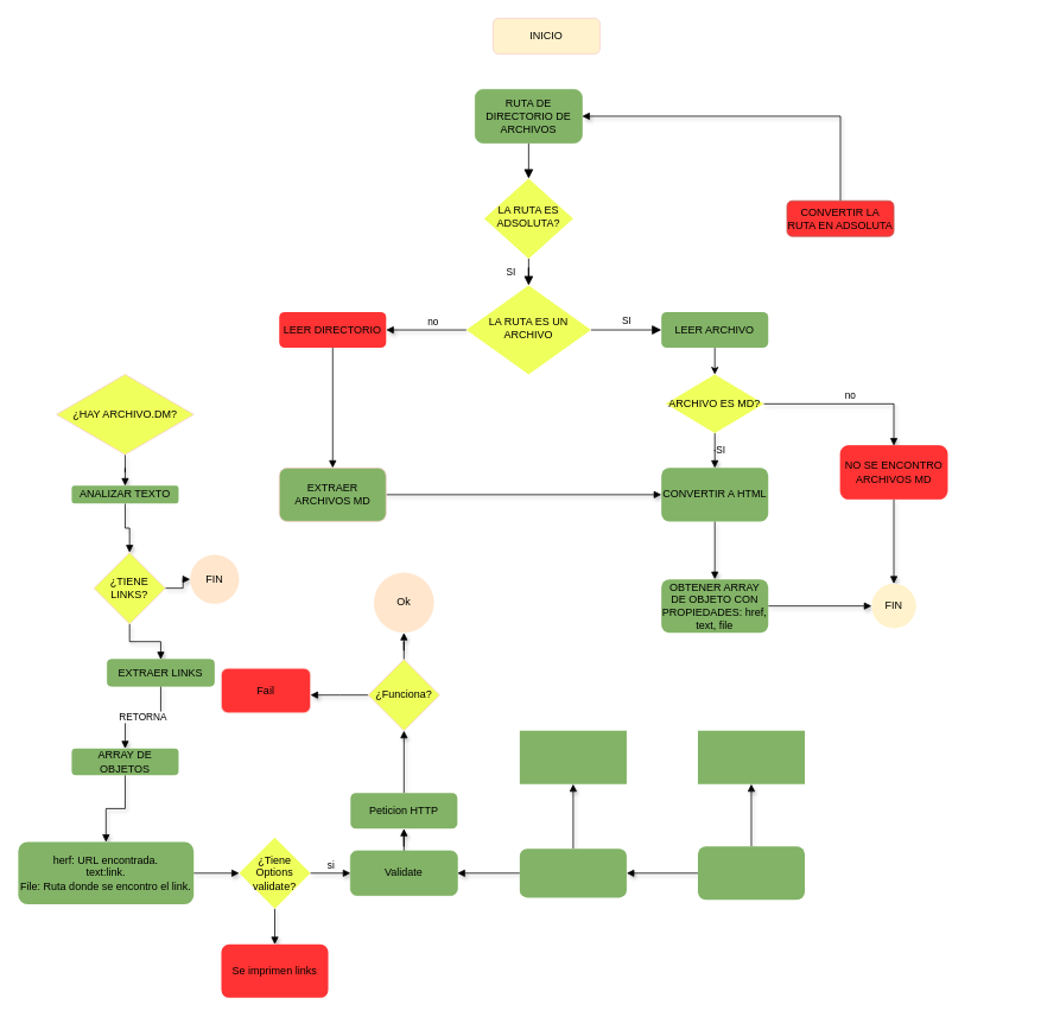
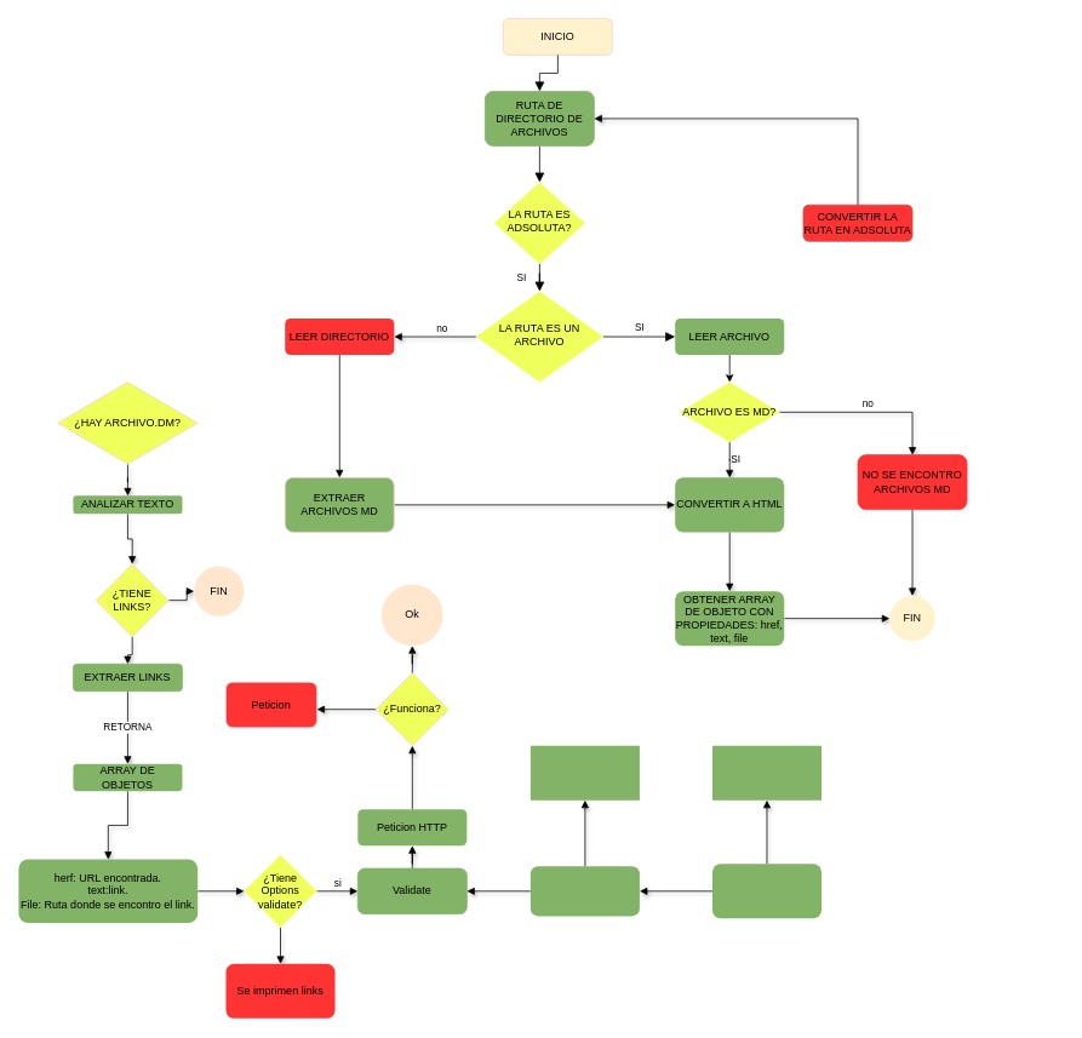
+ <mxCell id="29" value="" style="rounded=0;html=1;jettySize=auto;orthogonalLoop=1;fontSize=11;endArrow=block;endFill=1;endSize=8;strokeWidth=1;shadow=0;labelBackgroundColor=none;edgeStyle=orthogonalEdgeStyle;" edge="1" parent="1" source="3" target="28"><mxGeometry relative="1" as="geometry"><mxPoint x="593" y="70" as="sourcePoint" /><mxPoint x="593" y="230" as="targetPoint" /></mxGeometry></mxCell>
- <mxCell id="39" value="EXTRAER LINKS" style="rounded=1;whiteSpace=wrap;html=1;strokeColor=#82b366;fillColor=#82B366;" vertex="1" parent="1"><mxGeometry x="120" y="740" width="120" height="30" as="geometry" /></mxCell>
+ <mxCell id="39" value="EXTRAER LINKS" style="rounded=1;whiteSpace=wrap;html=1;strokeColor=#82b366;fillColor=#82B366;" vertex="1" parent="1"><mxGeometry x="80" y="730" width="120" height="30" as="geometry" /></mxCell>
- <mxCell id="64" value="Fail" style="rounded=1;whiteSpace=wrap;html=1;strokeColor=#F8CECC;fillColor=#FF3333;gradientColor=none;fontColor=#000000;" vertex="1" parent="1"><mxGeometry x="248" y="750" width="100" height="50" as="geometry" /></mxCell>
+ <mxCell id="64" value="Peticion" style="rounded=1;whiteSpace=wrap;html=1;strokeColor=#F8CECC;fillColor=#FF3333;gradientColor=none;fontColor=#000000;" vertex="1" parent="1"><mxGeometry x="248" y="750" width="100" height="50" as="geometry" /></mxCell>
